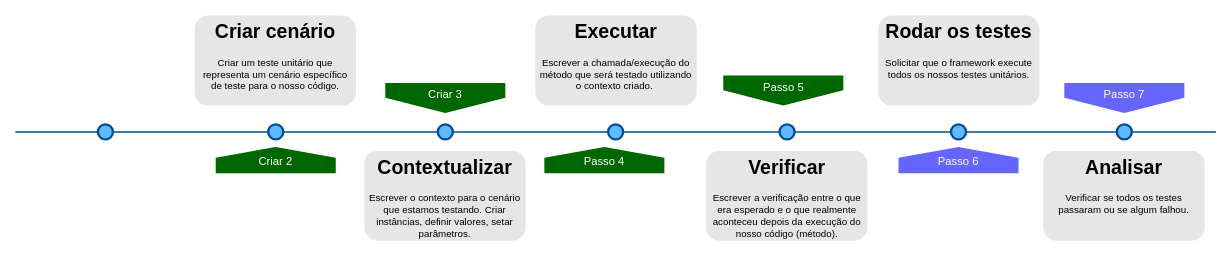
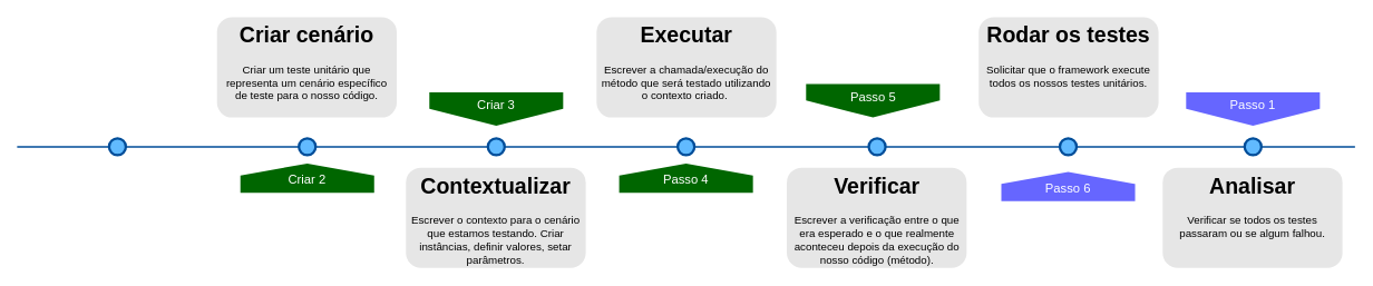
- <mxCell id="19" value="&lt;span&gt;Passo 7&lt;/span&gt;" style="shape=offPageConnector;whiteSpace=wrap;html=1;fillColor=#6666FF;fontSize=15;fontColor=#FFFFFF;size=0.509;verticalAlign=top;strokeColor=none;" vertex="1" parent="1"><mxGeometry x="1418" y="110" width="160" height="40" as="geometry" /></mxCell>
+ <mxCell id="19" value="&lt;span&gt;Passo 1&lt;/span&gt;" style="shape=offPageConnector;whiteSpace=wrap;html=1;fillColor=#6666FF;fontSize=15;fontColor=#FFFFFF;size=0.509;verticalAlign=top;strokeColor=none;" vertex="1" parent="1"><mxGeometry x="1418" y="110" width="160" height="40" as="geometry" /></mxCell>
- <mxCell id="5" value="&lt;span&gt;Passo 4&lt;/span&gt;" style="shape=offPageConnector;whiteSpace=wrap;html=1;fillColor=#006600;fontSize=15;fontColor=#FFFFFF;size=0.418;flipV=1;verticalAlign=bottom;strokeColor=none;spacingBottom=4;" parent="1" vertex="1"><mxGeometry x="725" y="195" width="160" height="35" as="geometry" /></mxCell>
+ <mxCell id="5" value="&lt;span&gt;Passo 4&lt;/span&gt;" style="shape=offPageConnector;whiteSpace=wrap;html=1;fillColor=#006600;fontSize=15;fontColor=#FFFFFF;size=0.418;flipV=1;verticalAlign=bottom;strokeColor=none;spacingBottom=4;" parent="1" vertex="1"><mxGeometry x="740" y="195" width="160" height="35" as="geometry" /></mxCell>
- <mxCell id="16" value="&lt;span&gt;Passo 6&lt;/span&gt;" style="shape=offPageConnector;whiteSpace=wrap;html=1;fillColor=#6666FF;fontSize=15;fontColor=#FFFFFF;size=0.418;flipV=1;verticalAlign=bottom;strokeColor=none;spacingBottom=4;" parent="1" vertex="1"><mxGeometry x="1197" y="195" width="160" height="35" as="geometry" /></mxCell>
+ <mxCell id="16" value="&lt;span&gt;Passo 6&lt;/span&gt;" style="shape=offPageConnector;whiteSpace=wrap;html=1;fillColor=#6666FF;fontSize=15;fontColor=#FFFFFF;size=0.418;flipV=1;verticalAlign=bottom;strokeColor=none;spacingBottom=4;" parent="1" vertex="1"><mxGeometry x="1197" y="205" width="160" height="35" as="geometry" /></mxCell>
